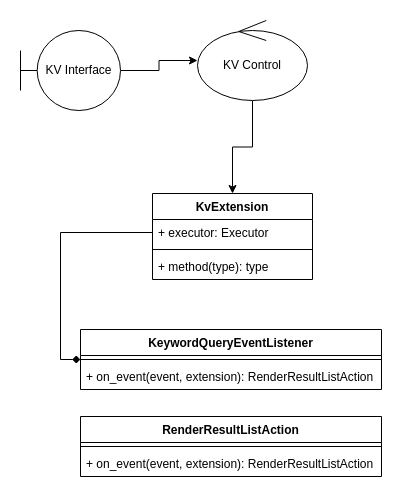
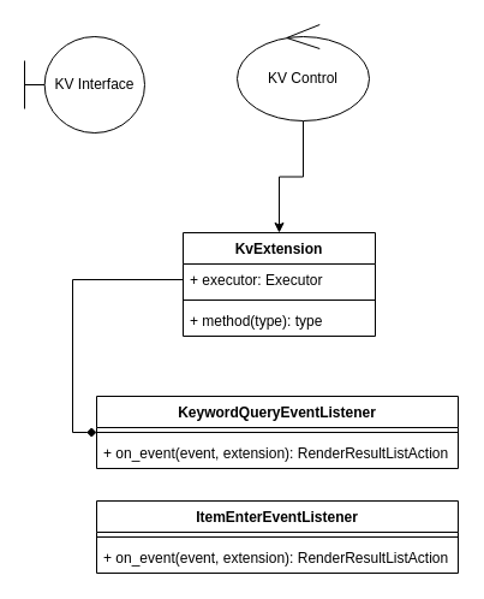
- <mxCell id="12" value="" style="edgeStyle=orthogonalEdgeStyle;rounded=0;orthogonalLoop=1;jettySize=auto;html=1;" edge="1" parent="1" source="13" target="15"><mxGeometry relative="1" as="geometry" /></mxCell>
- <mxCell id="9" value="RenderResultListAction" style="swimlane;fontStyle=1;align=center;verticalAlign=top;childLayout=stackLayout;horizontal=1;startSize=26;horizontalStack=0;resizeParent=1;resizeParentMax=0;resizeLast=0;collapsible=1;marginBottom=0;" vertex="1" parent="1"><mxGeometry x="80" y="416" width="301" height="60" as="geometry" /></mxCell>
+ <mxCell id="9" value="ItemEnterEventListener" style="swimlane;fontStyle=1;align=center;verticalAlign=top;childLayout=stackLayout;horizontal=1;startSize=26;horizontalStack=0;resizeParent=1;resizeParentMax=0;resizeLast=0;collapsible=1;marginBottom=0;" vertex="1" parent="1"><mxGeometry x="80" y="416" width="301" height="60" as="geometry" /></mxCell>
